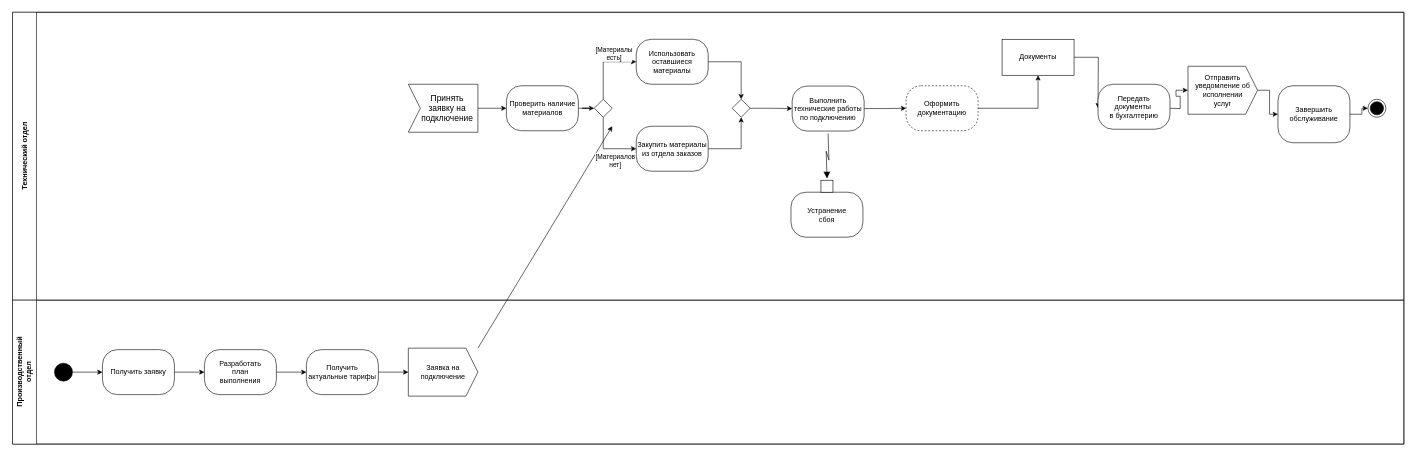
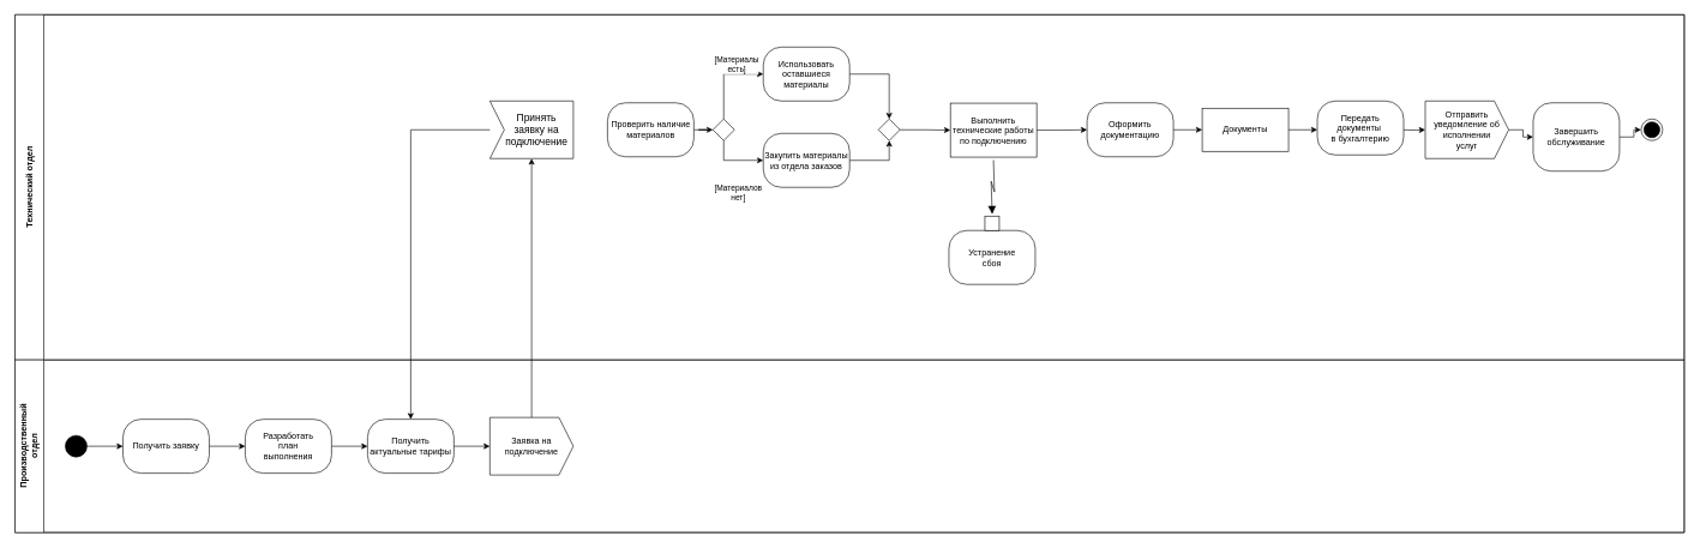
- <mxCell id="21" value="Документы" style="html=1;align=center;verticalAlign=middle;rounded=0;absoluteArcSize=1;arcSize=10;dashed=0;whiteSpace=wrap;" parent="3" vertex="1"><mxGeometry x="1650" y="45" width="120" height="60" as="geometry" /></mxCell>
+ <mxCell id="21" value="Документы" style="html=1;align=center;verticalAlign=middle;rounded=0;absoluteArcSize=1;arcSize=10;dashed=0;whiteSpace=wrap;" parent="3" vertex="1"><mxGeometry x="1650" y="130" width="120" height="60" as="geometry" /></mxCell>
- <mxCell id="10" value="&lt;div style=&quot;font-size: 12px;&quot;&gt;Отправить&lt;/div&gt;&lt;div style=&quot;font-size: 12px;&quot;&gt;уведомление об&lt;/div&gt;&lt;div style=&quot;font-size: 12px;&quot;&gt;исполнении&lt;/div&gt;&lt;div style=&quot;font-size: 12px;&quot;&gt;услуг&lt;/div&gt;" style="html=1;shape=mxgraph.infographic.ribbonSimple;notch1=0;notch2=20;align=center;verticalAlign=middle;fontSize=14;fontStyle=0;fillColor=#FFFFFF;whiteSpace=wrap;" parent="3" vertex="1"><mxGeometry x="1960" y="90" width="116" height="80" as="geometry" /></mxCell>
+ <mxCell id="10" value="&lt;div style=&quot;font-size: 12px;&quot;&gt;Отправить&lt;/div&gt;&lt;div style=&quot;font-size: 12px;&quot;&gt;уведомление об&lt;/div&gt;&lt;div style=&quot;font-size: 12px;&quot;&gt;исполнении&lt;/div&gt;&lt;div style=&quot;font-size: 12px;&quot;&gt;услуг&lt;/div&gt;" style="html=1;shape=mxgraph.infographic.ribbonSimple;notch1=0;notch2=20;align=center;verticalAlign=middle;fontSize=14;fontStyle=0;fillColor=#FFFFFF;whiteSpace=wrap;" parent="3" vertex="1"><mxGeometry x="1960" y="120" width="116" height="80" as="geometry" /></mxCell>
- <mxCell id="4" value="" style="edgeStyle=orthogonalEdgeStyle;rounded=0;orthogonalLoop=1;jettySize=auto;html=1;" parent="3" source="5" target="24" edge="1"><mxGeometry relative="1" as="geometry" /></mxCell>
+ <mxCell id="4" value="" style="edgeStyle=orthogonalEdgeStyle;rounded=0;orthogonalLoop=1;jettySize=auto;html=1;" parent="3" source="5" target="46" edge="1"><mxGeometry relative="1" as="geometry" /></mxCell>
- <mxCell id="19" value="&lt;div style=&quot;&quot;&gt;Оформить&lt;/div&gt;&lt;div style=&quot;&quot;&gt;документацию&lt;/div&gt;" style="html=1;align=center;verticalAlign=middle;rounded=1;absoluteArcSize=1;arcSize=50;dashed=1;spacingTop=0;spacingRight=0;whiteSpace=wrap;" parent="3" vertex="1"><mxGeometry x="1490" y="122.5" width="120" height="75" as="geometry" /></mxCell>
+ <mxCell id="19" value="&lt;div style=&quot;&quot;&gt;Оформить&lt;/div&gt;&lt;div style=&quot;&quot;&gt;документацию&lt;/div&gt;" style="html=1;align=center;verticalAlign=middle;rounded=1;absoluteArcSize=1;arcSize=50;dashed=0;spacingTop=0;spacingRight=0;whiteSpace=wrap;" parent="3" vertex="1"><mxGeometry x="1490" y="122.5" width="120" height="75" as="geometry" /></mxCell>
- <mxCell id="38" value="Выполнить технические работы по подключению" style="html=1;align=center;verticalAlign=middle;rounded=1;absoluteArcSize=1;arcSize=50;dashed=0;spacingTop=0;spacingRight=0;whiteSpace=wrap;" parent="3" vertex="1"><mxGeometry x="1300" y="123" width="120" height="75" as="geometry" /></mxCell>
+ <mxCell id="38" value="Выполнить технические работы по подключению" style="html=1;align=center;verticalAlign=middle;absoluteArcSize=1;arcSize=50;dashed=0;spacingTop=0;spacingRight=0;whiteSpace=wrap;rounded=0;" parent="3" vertex="1"><mxGeometry x="1300" y="123" width="120" height="75" as="geometry" /></mxCell>
- <mxCell id="34" value="&lt;div style=&quot;&quot;&gt;&lt;font style=&quot;font-size: 12px;&quot;&gt;Закупить материалы из отдела заказов&lt;/font&gt;&lt;/div&gt;" style="html=1;align=center;verticalAlign=middle;rounded=1;absoluteArcSize=1;arcSize=50;dashed=0;spacingTop=0;spacingRight=0;whiteSpace=wrap;" parent="3" vertex="1"><mxGeometry x="1040" y="190" width="120" height="75" as="geometry" /></mxCell>
+ <mxCell id="34" value="&lt;div style=&quot;&quot;&gt;&lt;font style=&quot;font-size: 12px;&quot;&gt;Закупить материалы из отдела заказов&lt;/font&gt;&lt;/div&gt;" style="html=1;align=center;verticalAlign=middle;rounded=1;absoluteArcSize=1;arcSize=50;dashed=0;spacingTop=0;spacingRight=0;whiteSpace=wrap;" parent="3" vertex="1"><mxGeometry x="1040" y="165" width="120" height="75" as="geometry" /></mxCell>
- <mxCell id="29" style="edgeStyle=orthogonalEdgeStyle;rounded=0;orthogonalLoop=1;jettySize=auto;html=1;" parent="3" source="28" target="36" edge="1"><mxGeometry relative="1" as="geometry" /></mxCell>
+ <mxCell id="29" style="edgeStyle=orthogonalEdgeStyle;rounded=0;orthogonalLoop=1;jettySize=auto;html=1;entryX=0;entryY=0;entryDx=58;entryDy=80;entryPerimeter=0;" parent="3" source="28" target="5" edge="1"><mxGeometry relative="1" as="geometry" /></mxCell>
